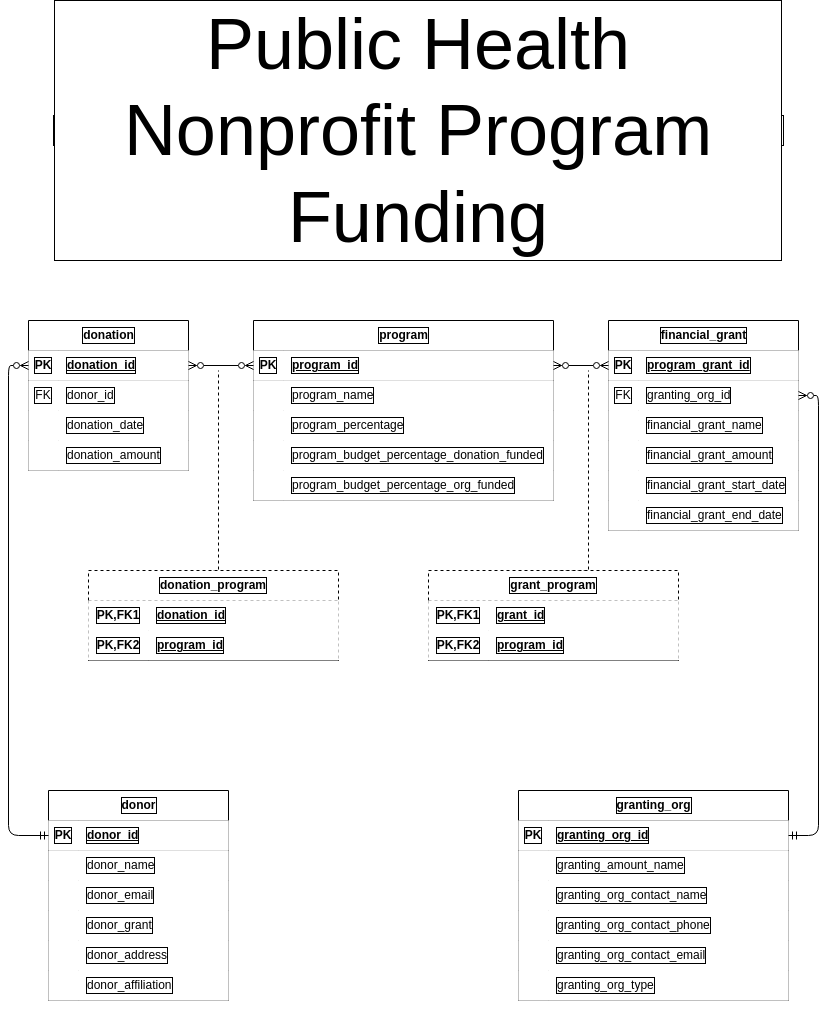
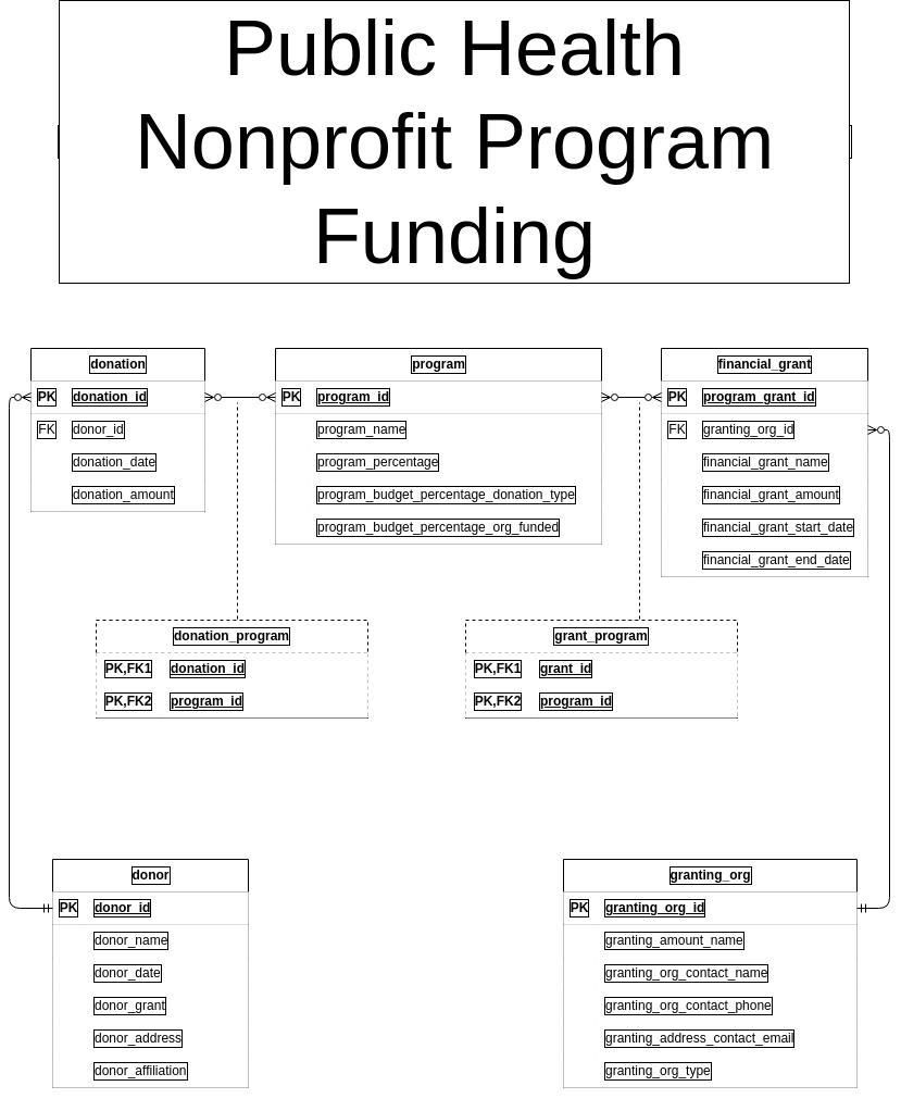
- <mxCell id="27" value="program_budget_percentage_donation_funded" style="shape=partialRectangle;connectable=1;fillColor=#FFFFFF;top=0;left=0;bottom=0;right=0;align=left;spacingLeft=6;overflow=hidden;whiteSpace=wrap;html=1;movable=1;resizable=1;rotatable=1;deletable=1;editable=1;locked=0;labelBackgroundColor=#FFFFFF;strokeColor=#000000;fontColor=#000000;labelBorderColor=default;" parent="25" vertex="1"><mxGeometry x="30" width="270" height="30" as="geometry"><mxRectangle width="270" height="30" as="alternateBounds" /></mxGeometry></mxCell>
+ <mxCell id="27" value="program_budget_percentage_donation_type" style="shape=partialRectangle;connectable=1;fillColor=#FFFFFF;top=0;left=0;bottom=0;right=0;align=left;spacingLeft=6;overflow=hidden;whiteSpace=wrap;html=1;movable=1;resizable=1;rotatable=1;deletable=1;editable=1;locked=0;labelBackgroundColor=#FFFFFF;strokeColor=#000000;fontColor=#000000;labelBorderColor=default;" parent="25" vertex="1"><mxGeometry x="30" width="270" height="30" as="geometry"><mxRectangle width="270" height="30" as="alternateBounds" /></mxGeometry></mxCell>
- <mxCell id="40" value="donor_email" style="shape=partialRectangle;connectable=1;fillColor=#FFFFFF;top=0;left=0;bottom=0;right=0;align=left;spacingLeft=6;overflow=hidden;whiteSpace=wrap;html=1;movable=1;resizable=1;rotatable=1;deletable=1;editable=1;locked=0;labelBackgroundColor=#FFFFFF;strokeColor=#000000;fontColor=#000000;labelBorderColor=default;" parent="38" vertex="1"><mxGeometry x="30" width="150" height="30" as="geometry"><mxRectangle width="150" height="30" as="alternateBounds" /></mxGeometry></mxCell>
+ <mxCell id="40" value="donor_date" style="shape=partialRectangle;connectable=1;fillColor=#FFFFFF;top=0;left=0;bottom=0;right=0;align=left;spacingLeft=6;overflow=hidden;whiteSpace=wrap;html=1;movable=1;resizable=1;rotatable=1;deletable=1;editable=1;locked=0;labelBackgroundColor=#FFFFFF;strokeColor=#000000;fontColor=#000000;labelBorderColor=default;" parent="38" vertex="1"><mxGeometry x="30" width="150" height="30" as="geometry"><mxRectangle width="150" height="30" as="alternateBounds" /></mxGeometry></mxCell>
- <mxCell id="84" value="granting_org_contact_email" style="shape=partialRectangle;connectable=1;fillColor=#FFFFFF;top=0;left=0;bottom=0;right=0;align=left;spacingLeft=6;overflow=hidden;whiteSpace=wrap;html=1;movable=1;resizable=1;rotatable=1;deletable=1;editable=1;locked=0;labelBackgroundColor=#FFFFFF;strokeColor=#000000;fontColor=#000000;labelBorderColor=default;" parent="82" vertex="1"><mxGeometry x="30" width="240" height="30" as="geometry"><mxRectangle width="240" height="30" as="alternateBounds" /></mxGeometry></mxCell>
+ <mxCell id="84" value="granting_address_contact_email" style="shape=partialRectangle;connectable=1;fillColor=#FFFFFF;top=0;left=0;bottom=0;right=0;align=left;spacingLeft=6;overflow=hidden;whiteSpace=wrap;html=1;movable=1;resizable=1;rotatable=1;deletable=1;editable=1;locked=0;labelBackgroundColor=#FFFFFF;strokeColor=#000000;fontColor=#000000;labelBorderColor=default;" parent="82" vertex="1"><mxGeometry x="30" width="240" height="30" as="geometry"><mxRectangle width="240" height="30" as="alternateBounds" /></mxGeometry></mxCell>
